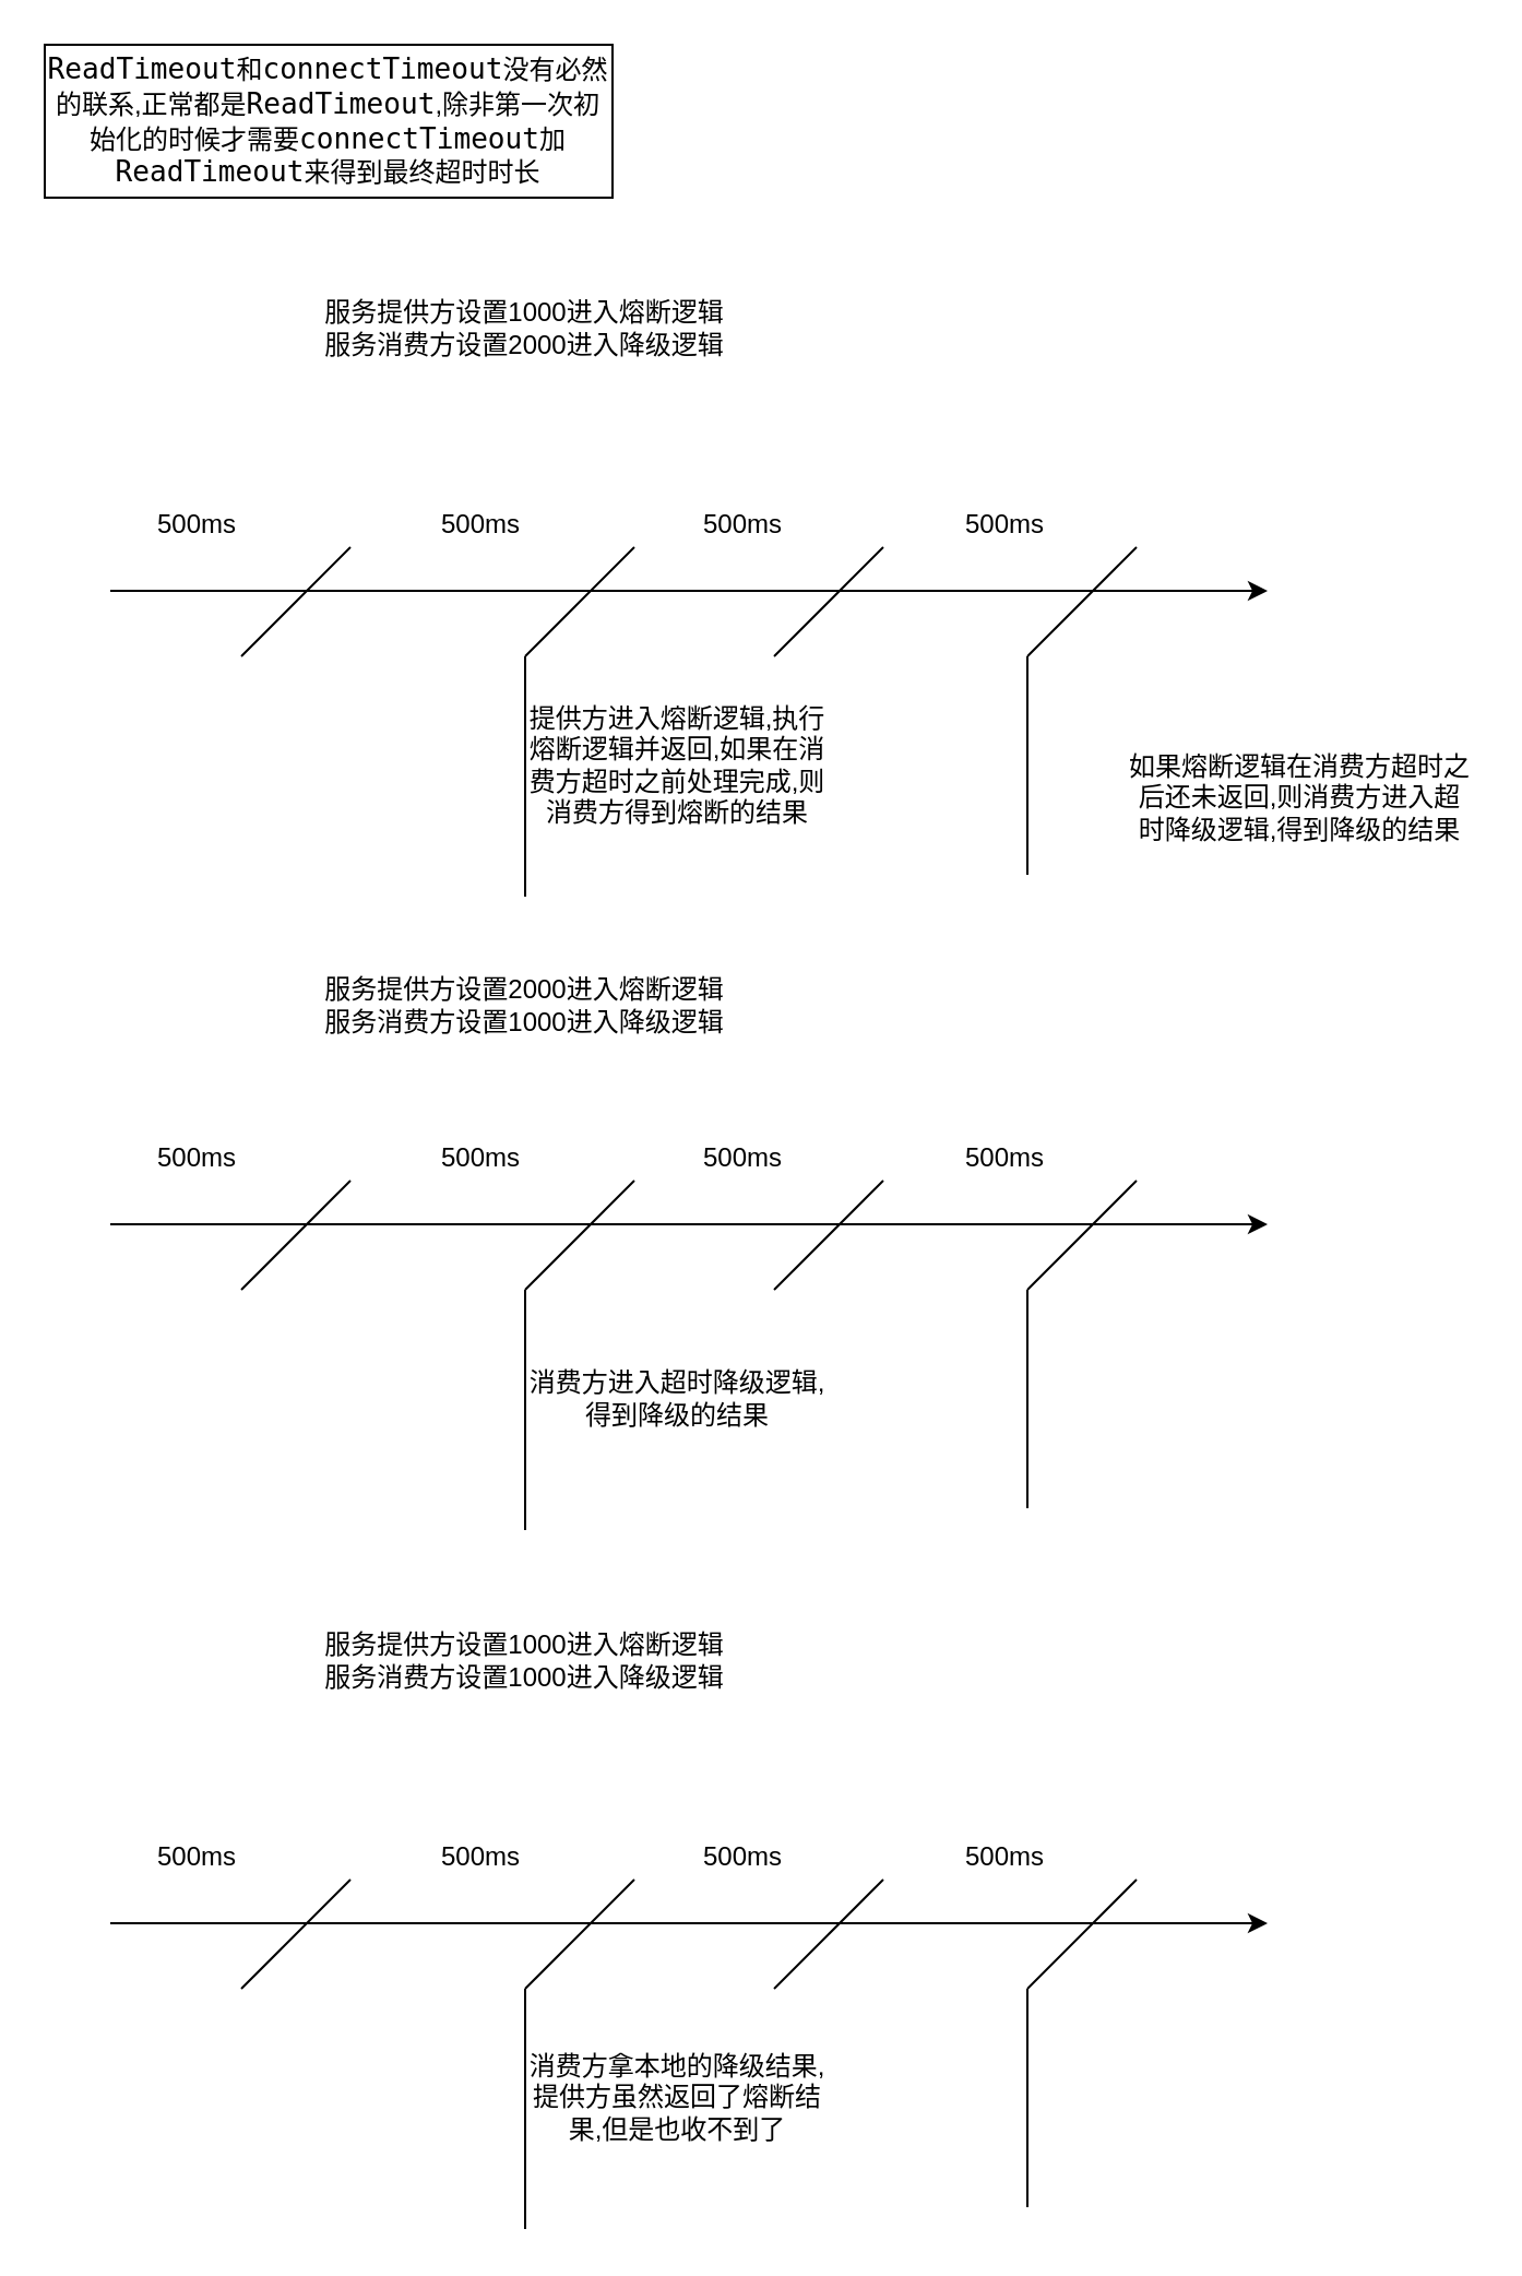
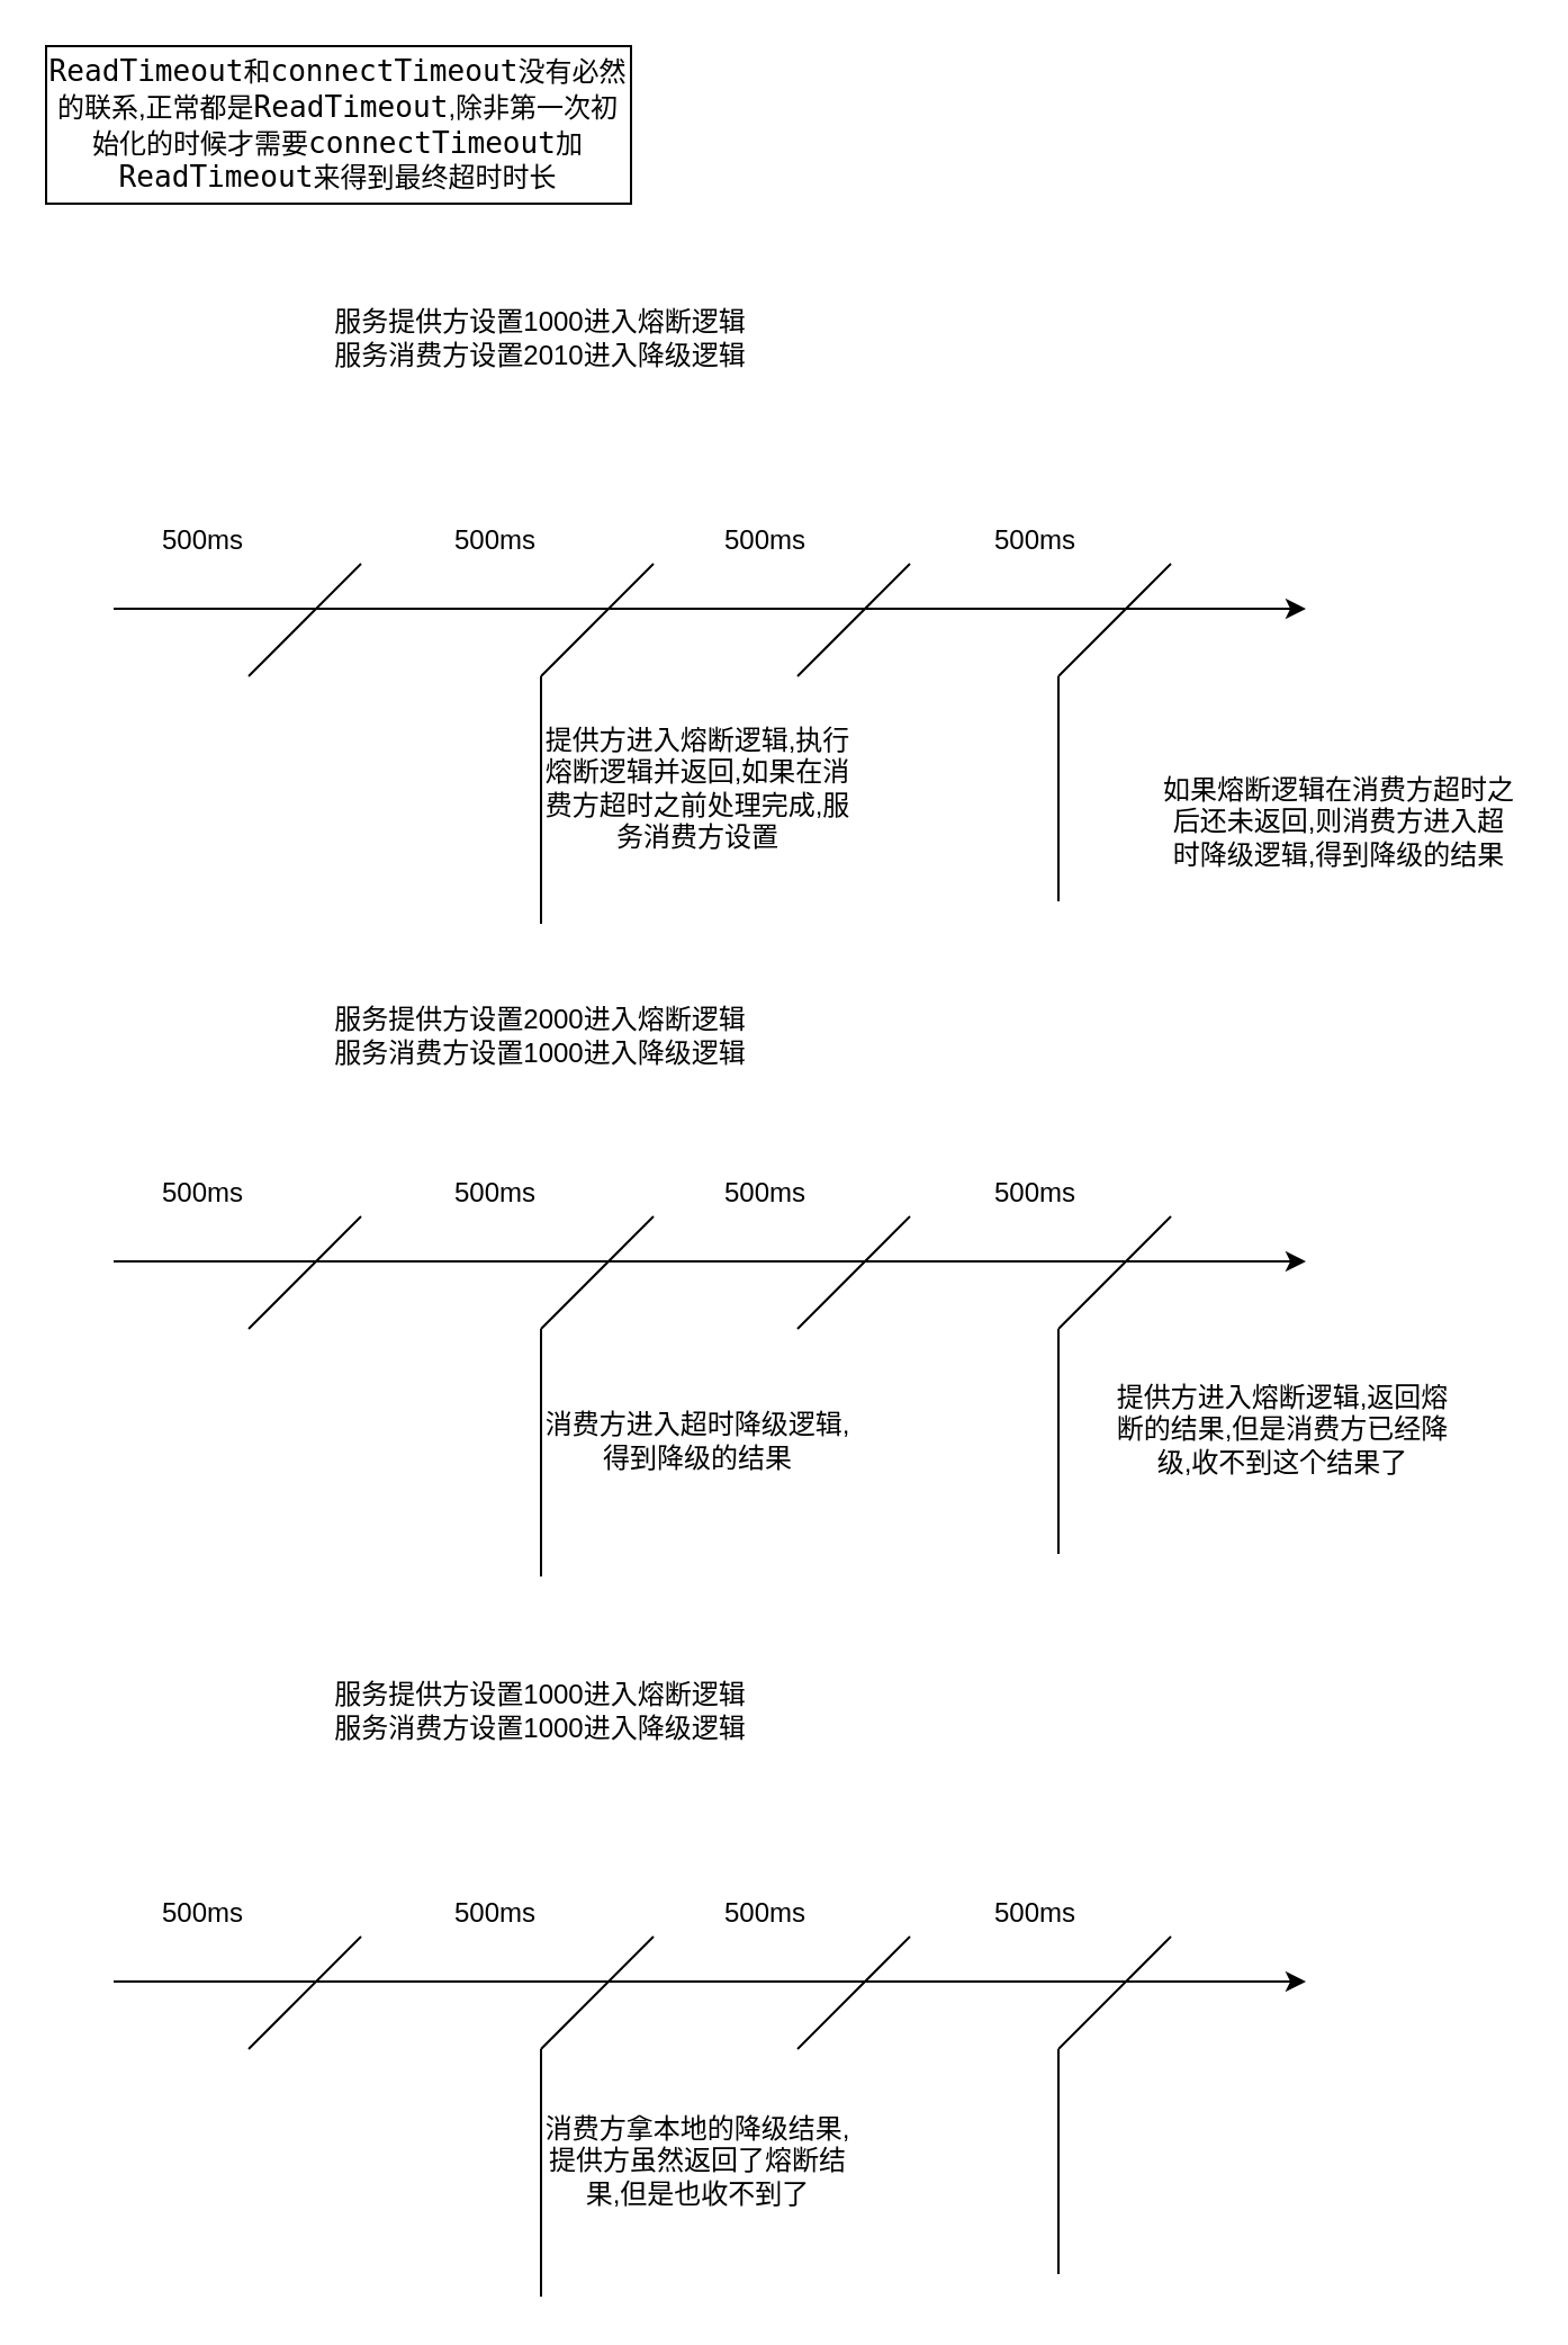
- <mxCell id="9" value="服务提供方设置1000进入熔断逻辑&lt;br&gt;服务消费方设置2000进入降级逻辑" style="text;html=1;strokeColor=none;fillColor=none;align=center;verticalAlign=middle;whiteSpace=wrap;rounded=0;" parent="1" vertex="1"><mxGeometry x="100" y="130" width="280" height="40" as="geometry" /></mxCell>
+ <mxCell id="9" value="服务提供方设置1000进入熔断逻辑&lt;br&gt;服务消费方设置2010进入降级逻辑" style="text;html=1;strokeColor=none;fillColor=none;align=center;verticalAlign=middle;whiteSpace=wrap;rounded=0;" parent="1" vertex="1"><mxGeometry x="100" y="130" width="280" height="40" as="geometry" /></mxCell>
- <mxCell id="13" value="提供方进入熔断逻辑,执行熔断逻辑并返回,如果在消费方超时之前处理完成,则消费方得到熔断的结果" style="text;html=1;strokeColor=none;fillColor=none;align=center;verticalAlign=middle;whiteSpace=wrap;rounded=0;" parent="1" vertex="1"><mxGeometry x="240" y="320" width="140" height="60" as="geometry" /></mxCell>
+ <mxCell id="13" value="提供方进入熔断逻辑,执行熔断逻辑并返回,如果在消费方超时之前处理完成,服务消费方设置" style="text;html=1;strokeColor=none;fillColor=none;align=center;verticalAlign=middle;whiteSpace=wrap;rounded=0;" parent="1" vertex="1"><mxGeometry x="240" y="320" width="140" height="60" as="geometry" /></mxCell>
+ <mxCell id="29" value="提供方进入熔断逻辑,返回熔断的结果,但是消费方已经降级,收不到这个结果了" style="text;html=1;strokeColor=none;fillColor=none;align=center;verticalAlign=middle;whiteSpace=wrap;rounded=0;" parent="1" vertex="1"><mxGeometry x="490" y="610" width="160" height="50" as="geometry" /></mxCell>
